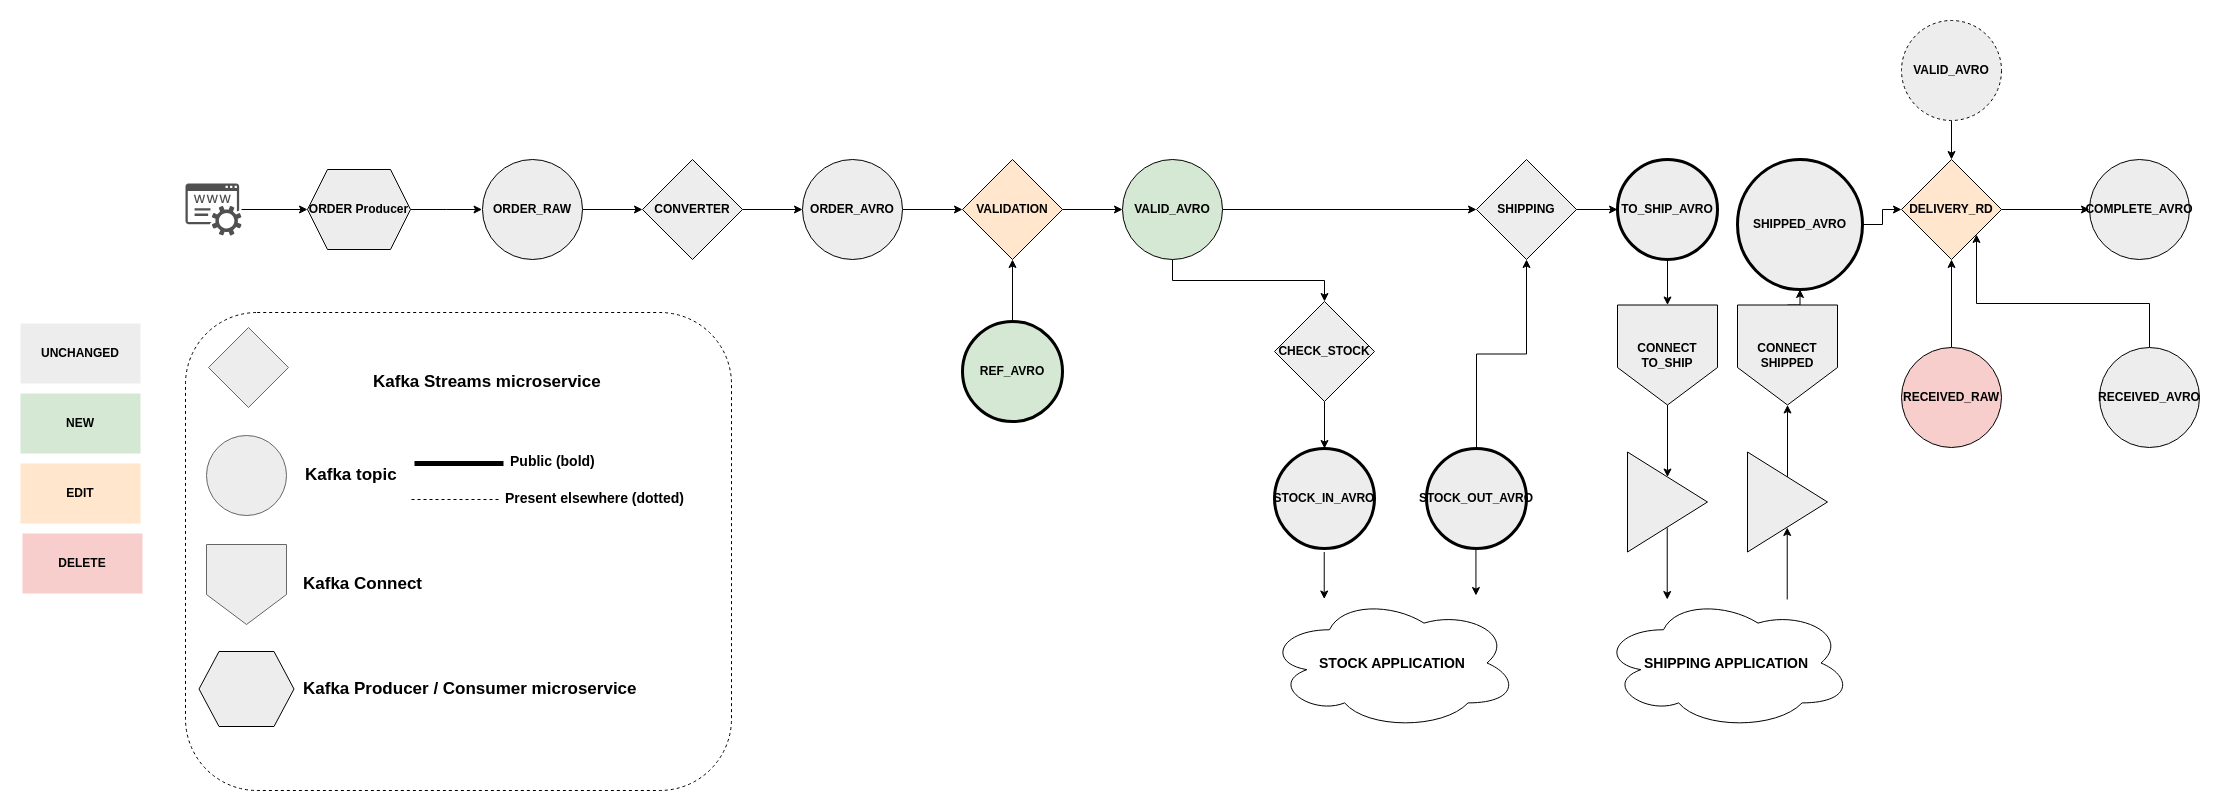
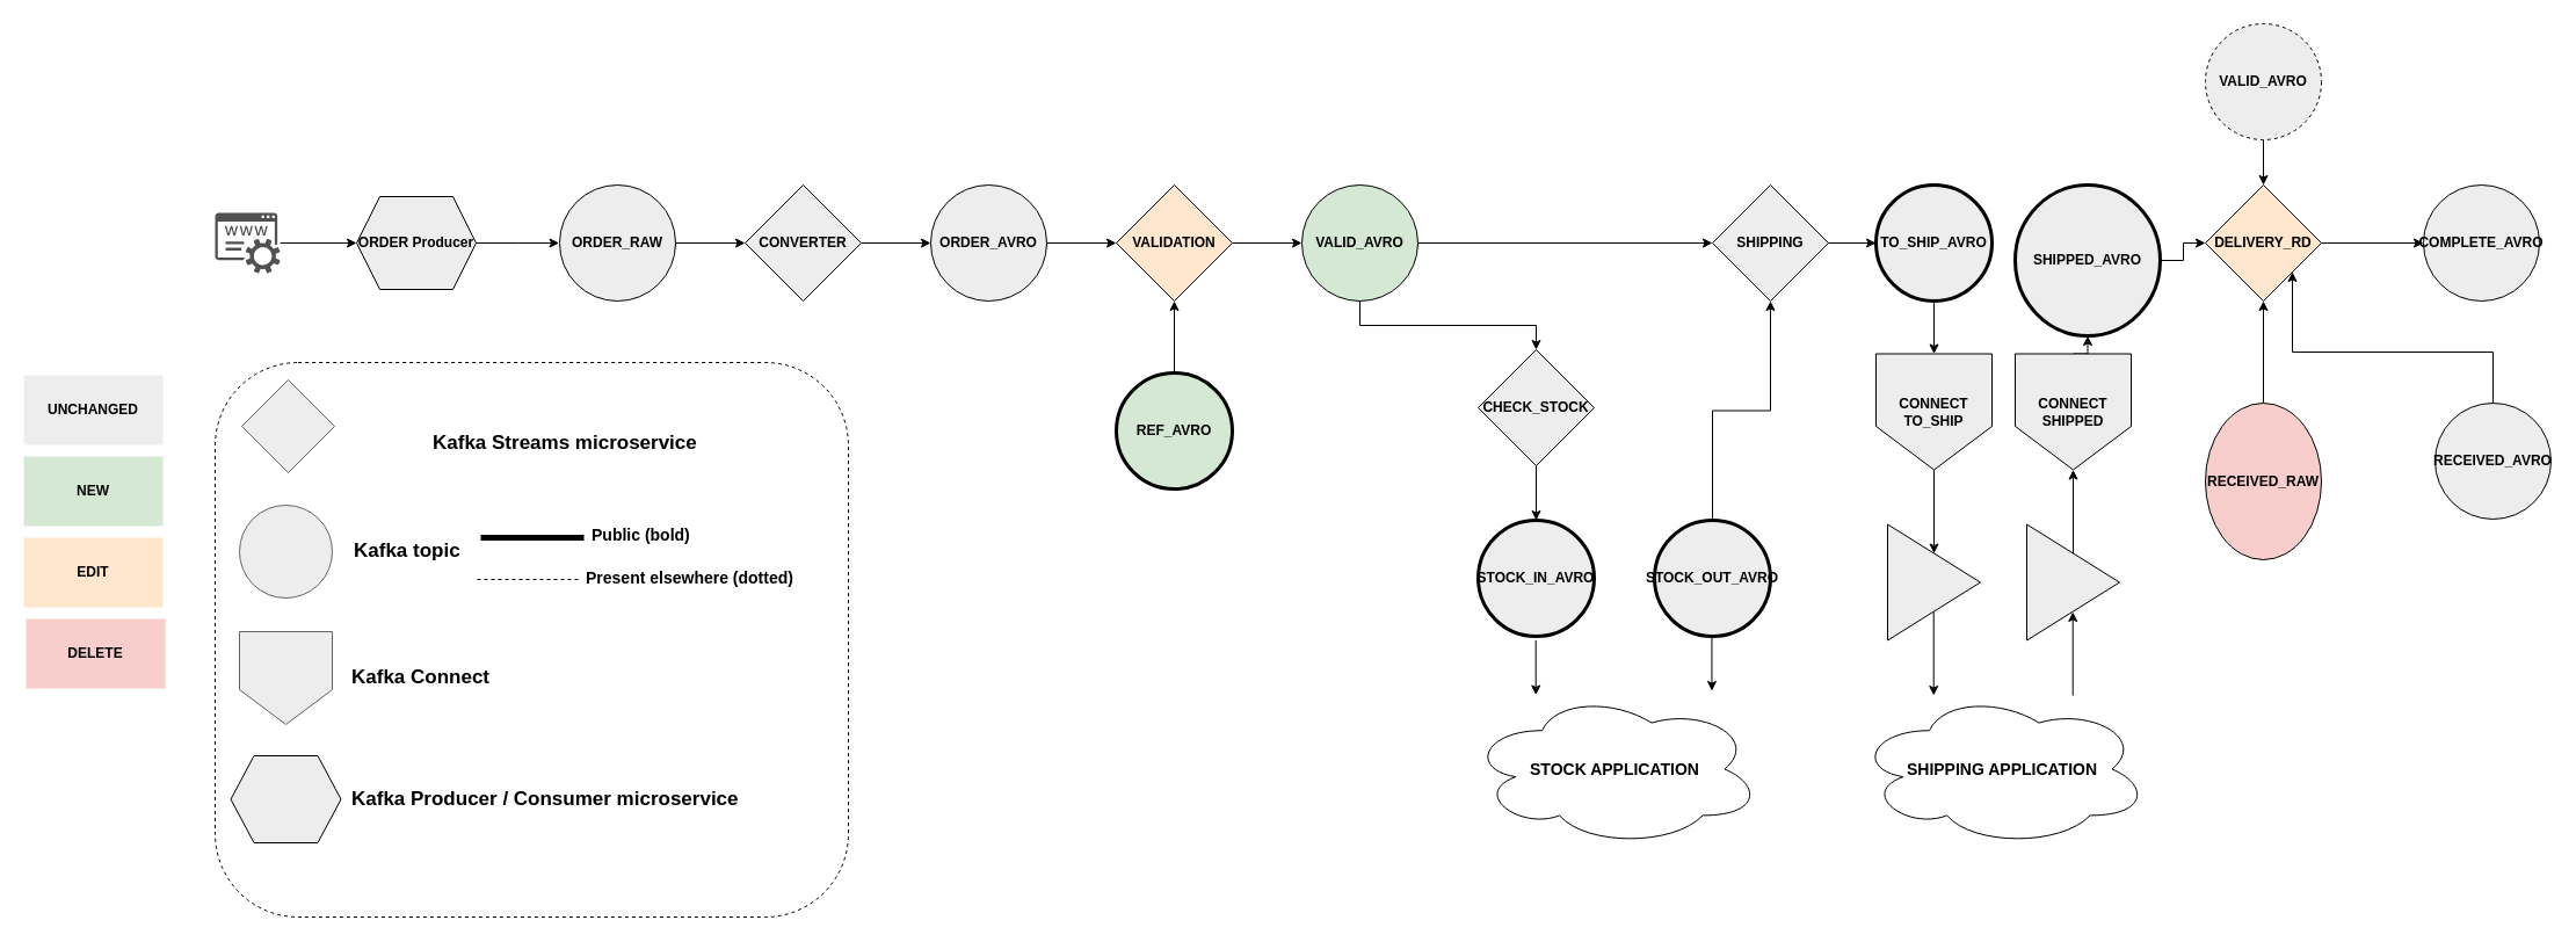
- <mxCell id="30" value="RECEIVED_RAW" style="ellipse;whiteSpace=wrap;html=1;aspect=fixed;strokeColor=#000000;fillColor=#F8CECC;align=center;strokeWidth=1;fontStyle=1" parent="1" vertex="1"><mxGeometry x="1901" y="347" width="100" height="100" as="geometry" /></mxCell>
+ <mxCell id="30" value="RECEIVED_RAW" style="ellipse;whiteSpace=wrap;html=1;aspect=fixed;strokeColor=#000000;fillColor=#F8CECC;align=center;strokeWidth=1;fontStyle=1" parent="1" vertex="1"><mxGeometry x="1901" y="347" width="100" height="135" as="geometry" /></mxCell>
